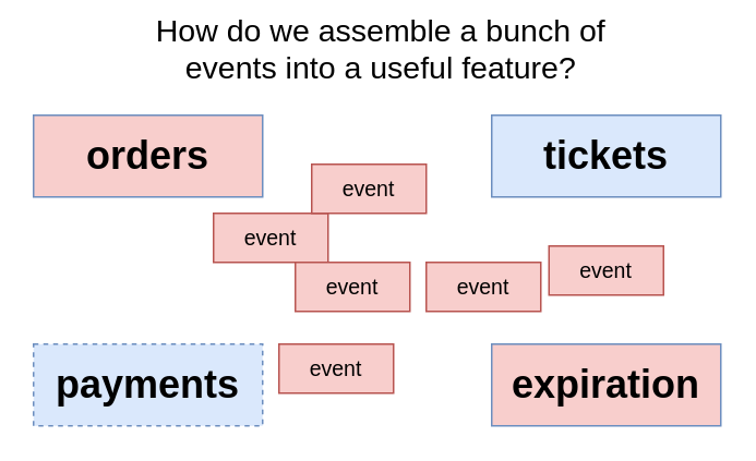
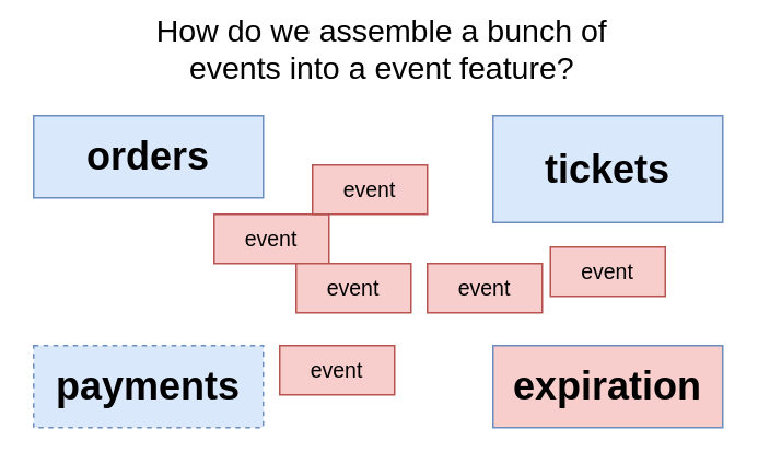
- <mxCell id="12" value="How do we assemble a bunch of events into a useful feature?" style="text;html=1;strokeColor=none;fillColor=none;align=center;verticalAlign=middle;whiteSpace=wrap;rounded=0;fontSize=19;fontStyle=0" parent="1" vertex="1"><mxGeometry x="90" y="20" width="285" height="20" as="geometry" /></mxCell>
+ <mxCell id="12" value="How do we assemble a bunch of events into a event feature?" style="text;html=1;strokeColor=none;fillColor=none;align=center;verticalAlign=middle;whiteSpace=wrap;rounded=0;fontSize=19;fontStyle=0" parent="1" vertex="1"><mxGeometry x="90" y="20" width="285" height="20" as="geometry" /></mxCell>
- <mxCell id="2" value="orders" style="rounded=0;whiteSpace=wrap;html=1;fontSize=24;align=center;fillColor=#f8cecc;strokeColor=#6c8ebf;fontStyle=1;" parent="1" vertex="1"><mxGeometry x="20" y="70" width="140" height="50" as="geometry" /></mxCell>
+ <mxCell id="2" value="orders" style="rounded=0;whiteSpace=wrap;html=1;fontSize=24;align=center;fillColor=#dae8fc;strokeColor=#6c8ebf;fontStyle=1" parent="1" vertex="1"><mxGeometry x="20" y="70" width="140" height="50" as="geometry" /></mxCell>
- <mxCell id="5" value="tickets" style="rounded=0;whiteSpace=wrap;html=1;fontSize=24;align=center;fillColor=#dae8fc;strokeColor=#6c8ebf;fontStyle=1" parent="1" vertex="1"><mxGeometry x="300" y="70" width="140" height="50" as="geometry" /></mxCell>
+ <mxCell id="5" value="tickets" style="rounded=0;whiteSpace=wrap;html=1;fontSize=24;align=center;fillColor=#dae8fc;strokeColor=#6c8ebf;fontStyle=1" parent="1" vertex="1"><mxGeometry x="300" y="70" width="140" height="65" as="geometry" /></mxCell>
